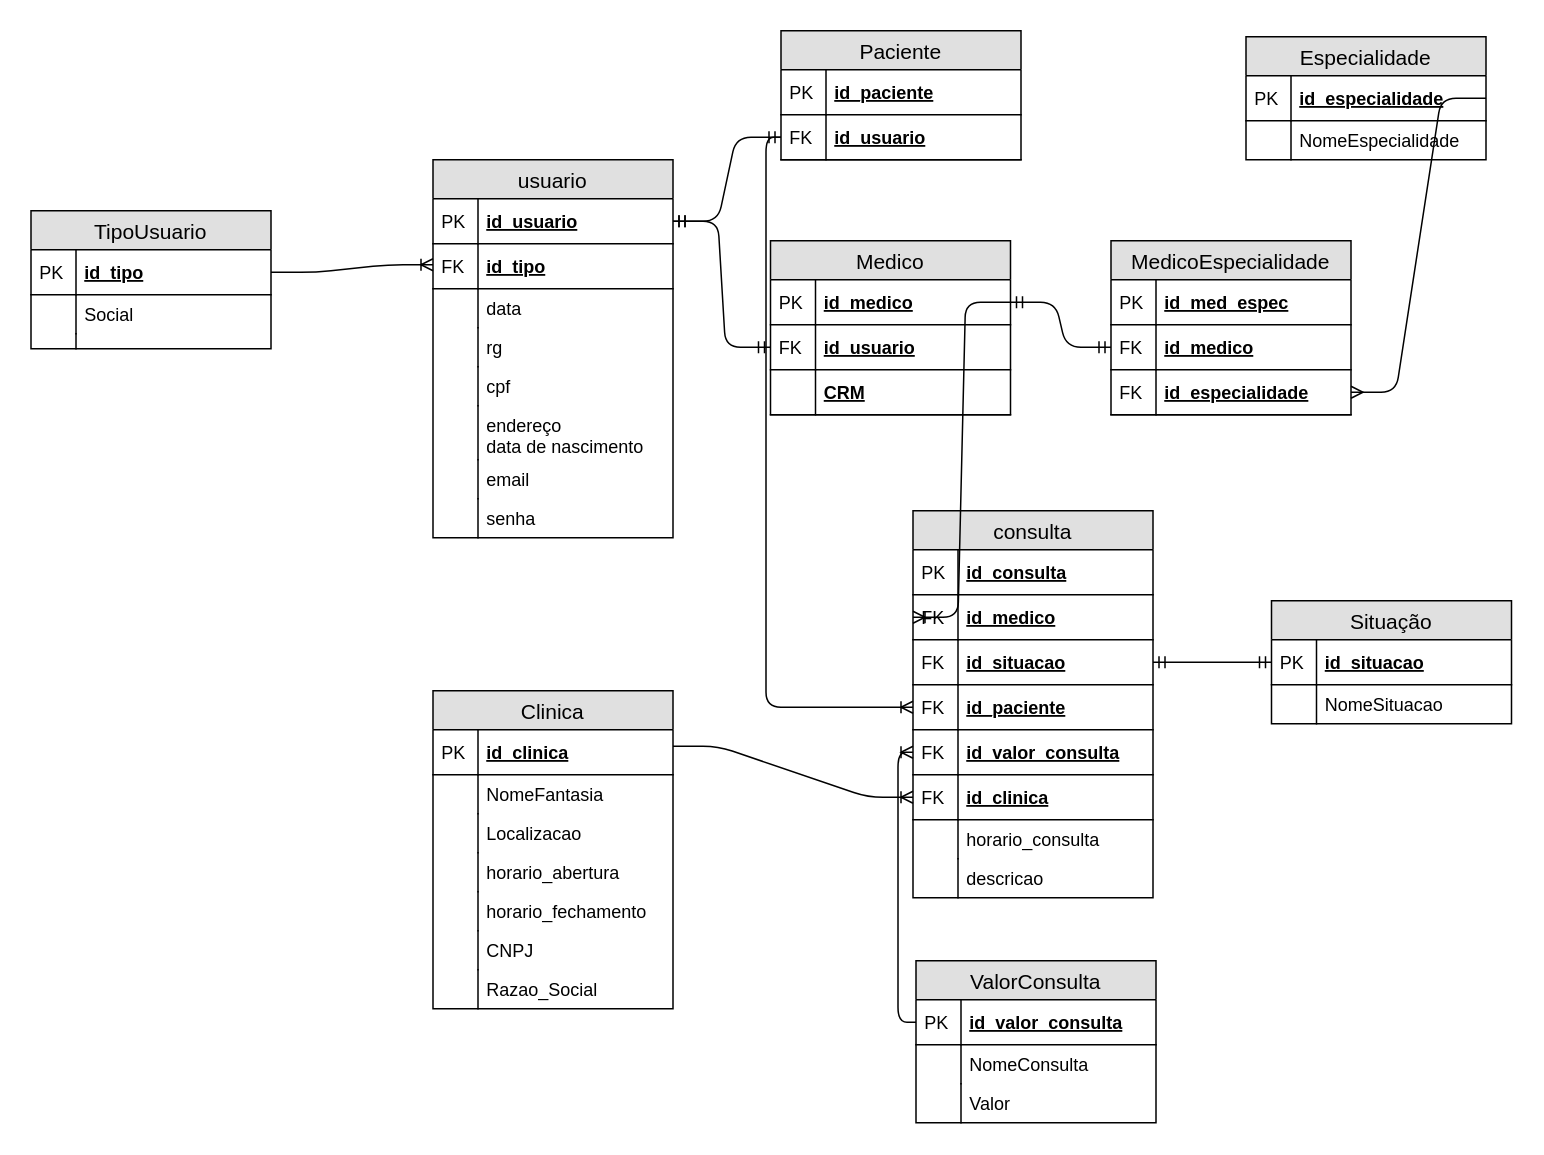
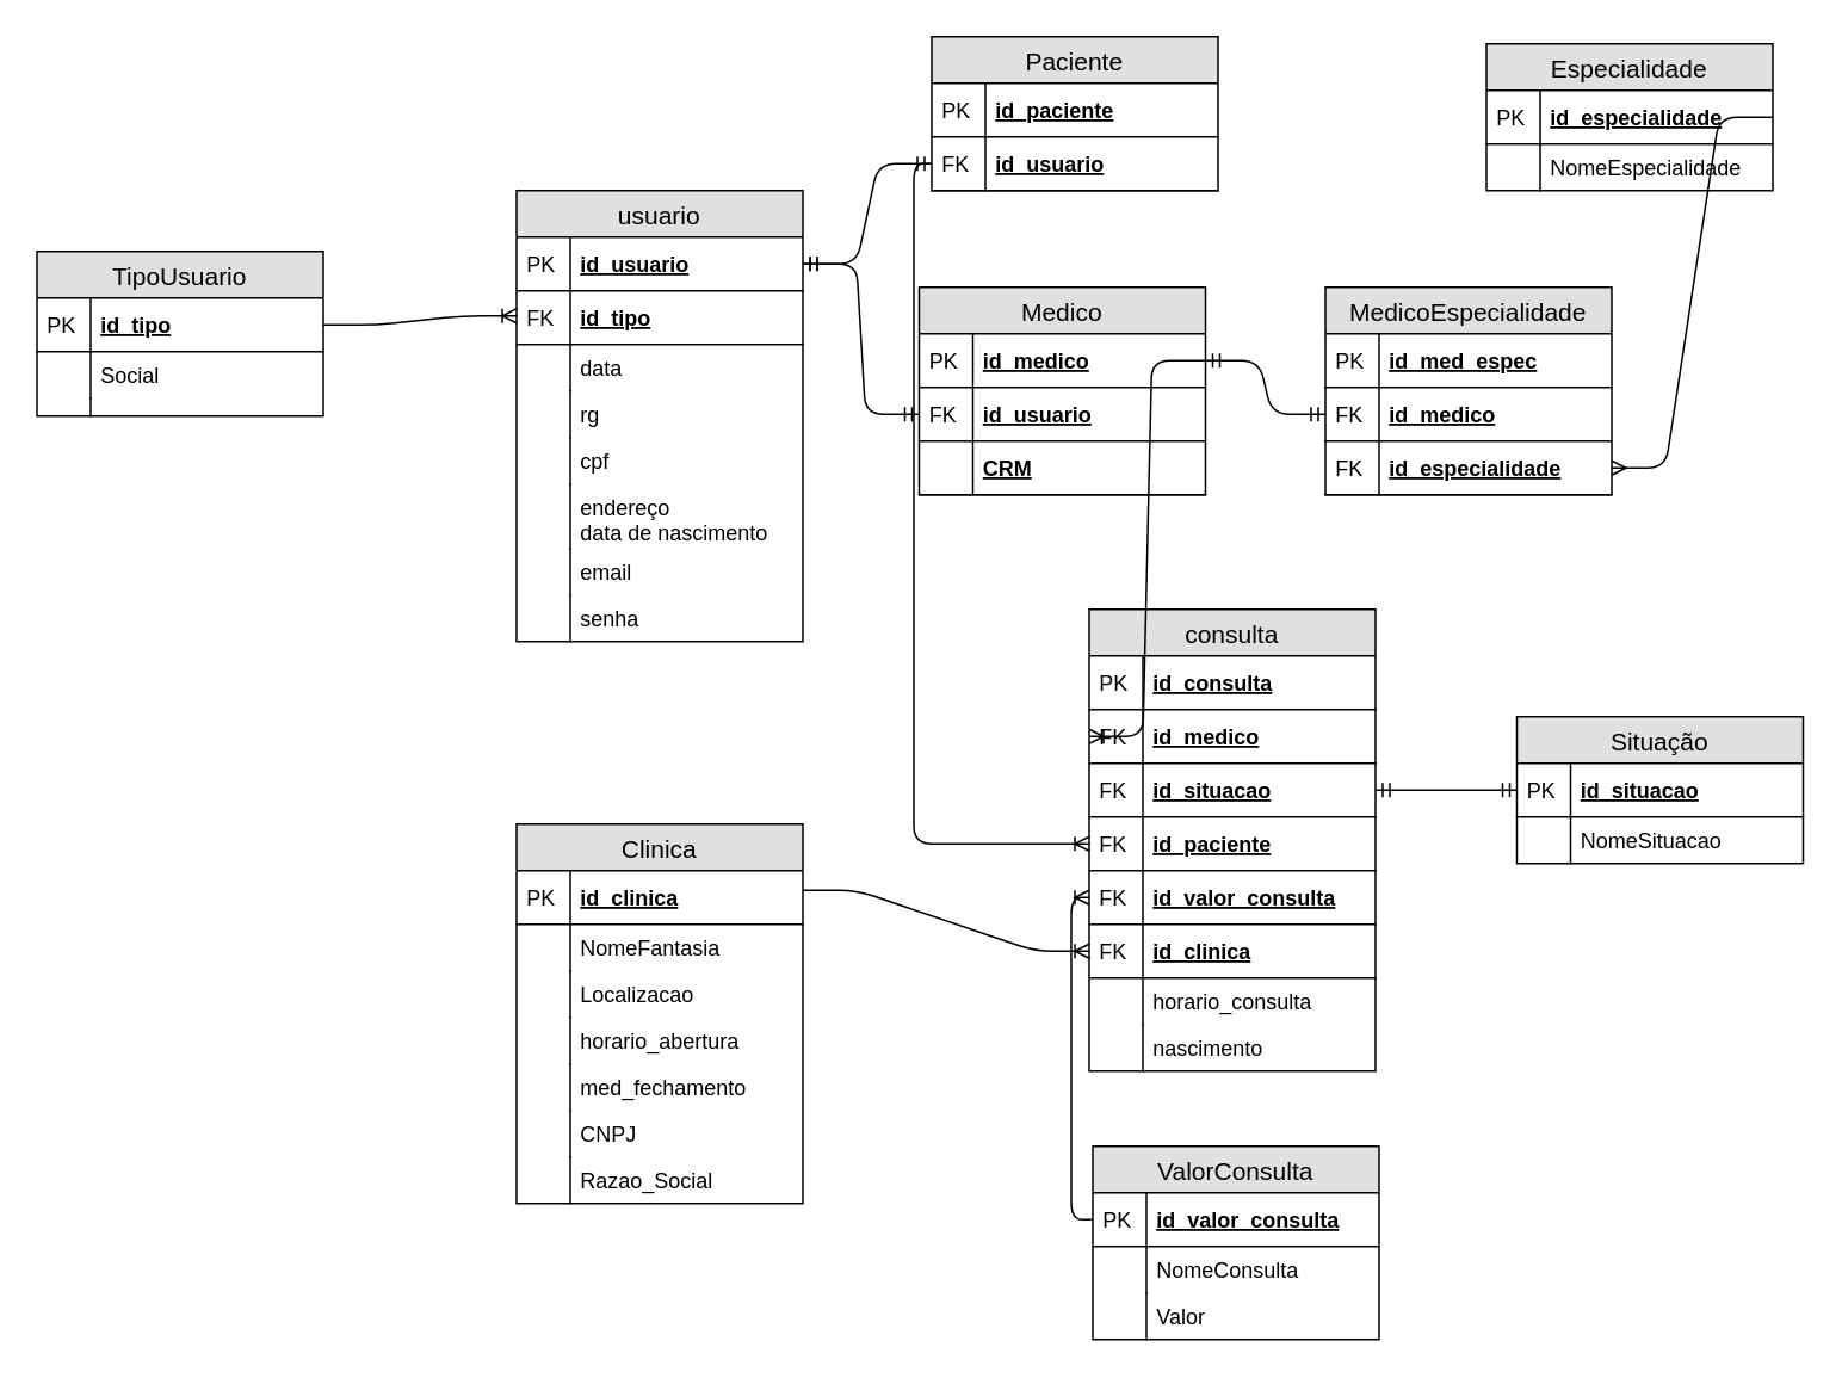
- <mxCell id="46" value="descricao" style="shape=partialRectangle;top=0;left=0;right=0;bottom=0;align=left;verticalAlign=top;fillColor=none;spacingLeft=34;spacingRight=4;overflow=hidden;rotatable=0;points=[[0,0.5],[1,0.5]];portConstraint=eastwest;dropTarget=0;fontSize=12;" parent="31" vertex="1"><mxGeometry y="232" width="160" height="26" as="geometry" /></mxCell>
+ <mxCell id="46" value="nascimento" style="shape=partialRectangle;top=0;left=0;right=0;bottom=0;align=left;verticalAlign=top;fillColor=none;spacingLeft=34;spacingRight=4;overflow=hidden;rotatable=0;points=[[0,0.5],[1,0.5]];portConstraint=eastwest;dropTarget=0;fontSize=12;" parent="31" vertex="1"><mxGeometry y="232" width="160" height="26" as="geometry" /></mxCell>
- <mxCell id="69" value="horario_fechamento" style="shape=partialRectangle;top=0;left=0;right=0;bottom=0;align=left;verticalAlign=top;fillColor=none;spacingLeft=34;spacingRight=4;overflow=hidden;rotatable=0;points=[[0,0.5],[1,0.5]];portConstraint=eastwest;dropTarget=0;fontSize=12;" parent="60" vertex="1"><mxGeometry y="134" width="160" height="26" as="geometry" /></mxCell>
+ <mxCell id="69" value="med_fechamento" style="shape=partialRectangle;top=0;left=0;right=0;bottom=0;align=left;verticalAlign=top;fillColor=none;spacingLeft=34;spacingRight=4;overflow=hidden;rotatable=0;points=[[0,0.5],[1,0.5]];portConstraint=eastwest;dropTarget=0;fontSize=12;" parent="60" vertex="1"><mxGeometry y="134" width="160" height="26" as="geometry" /></mxCell>
